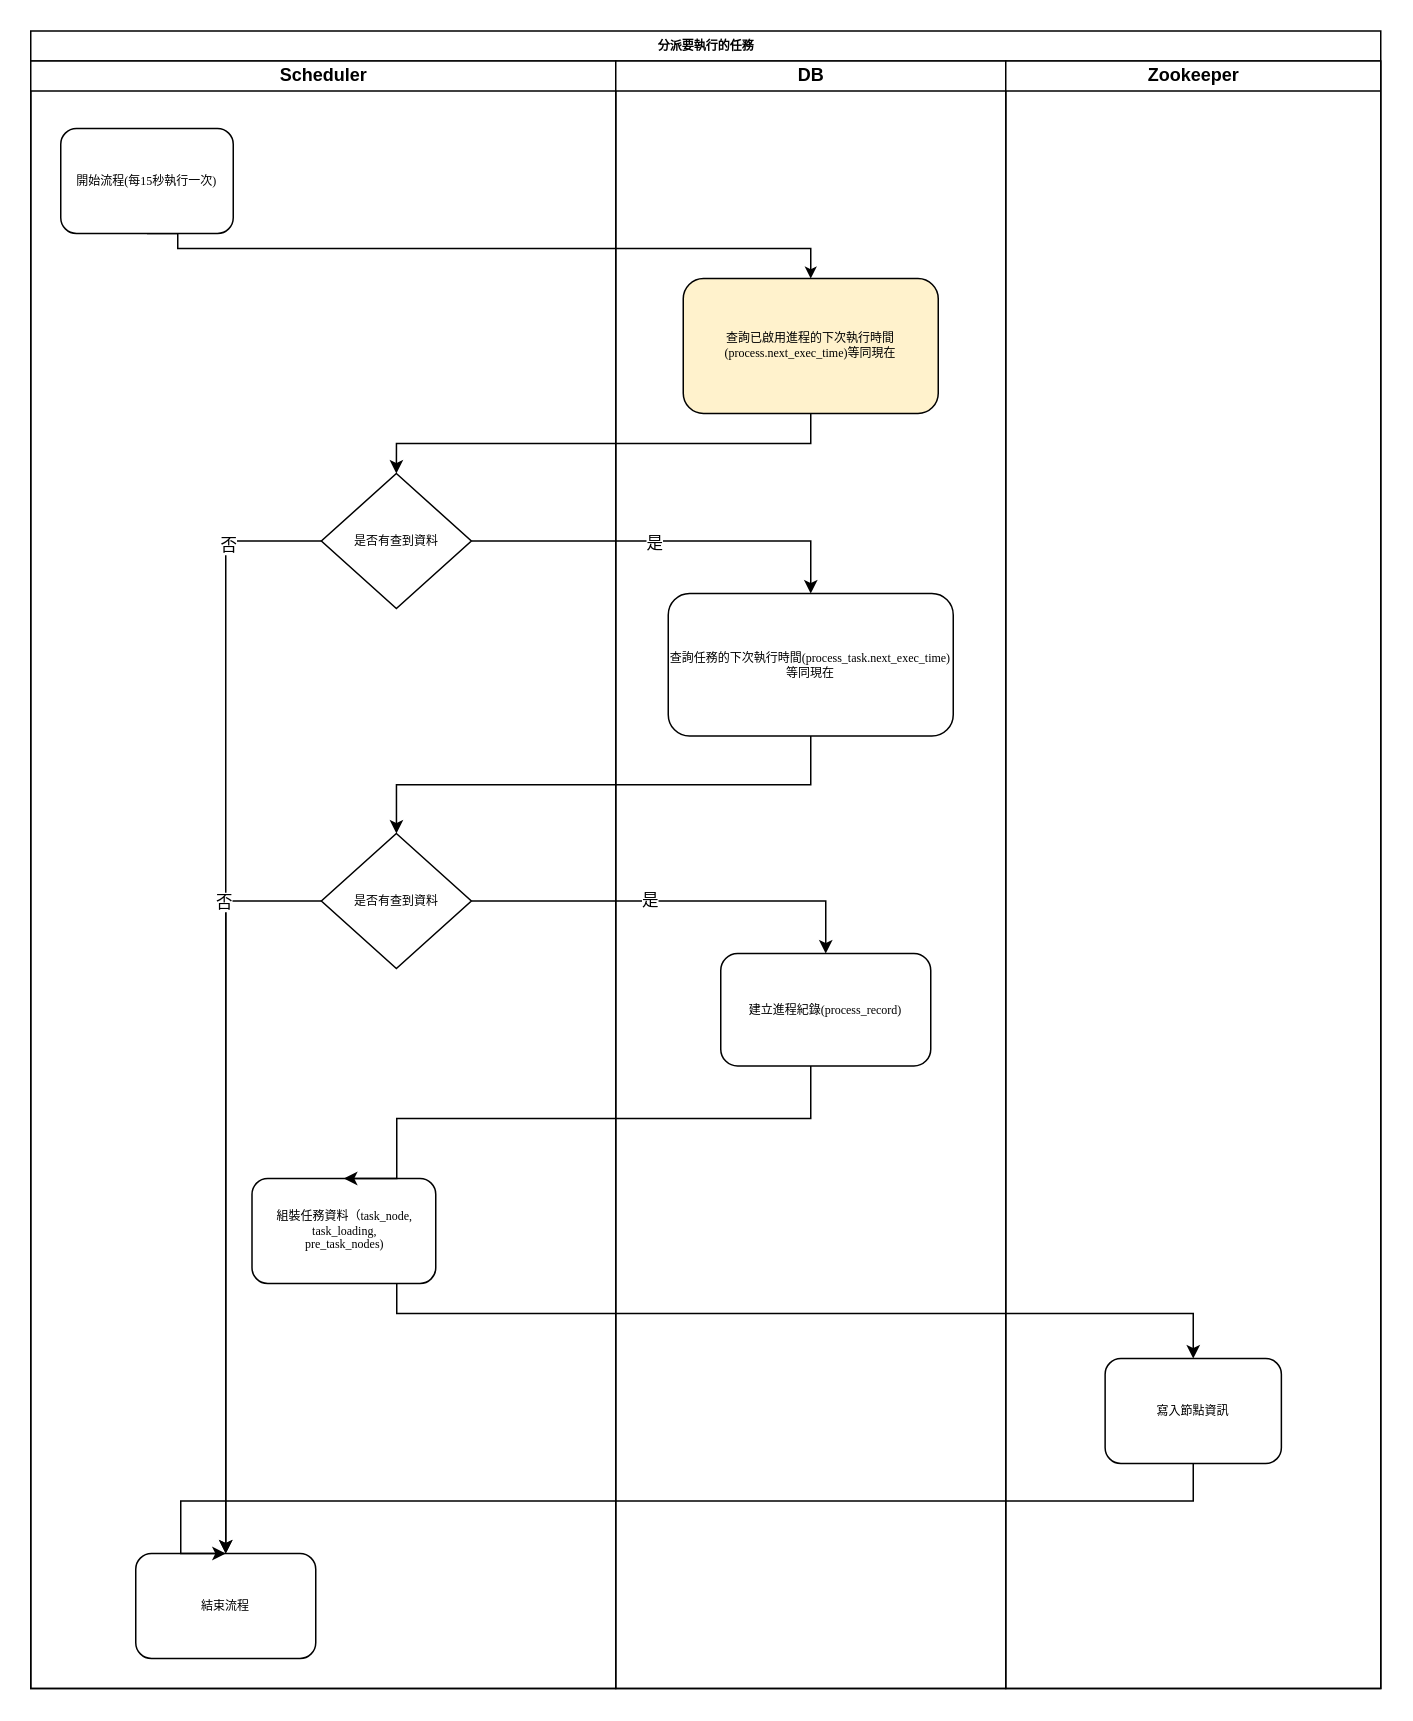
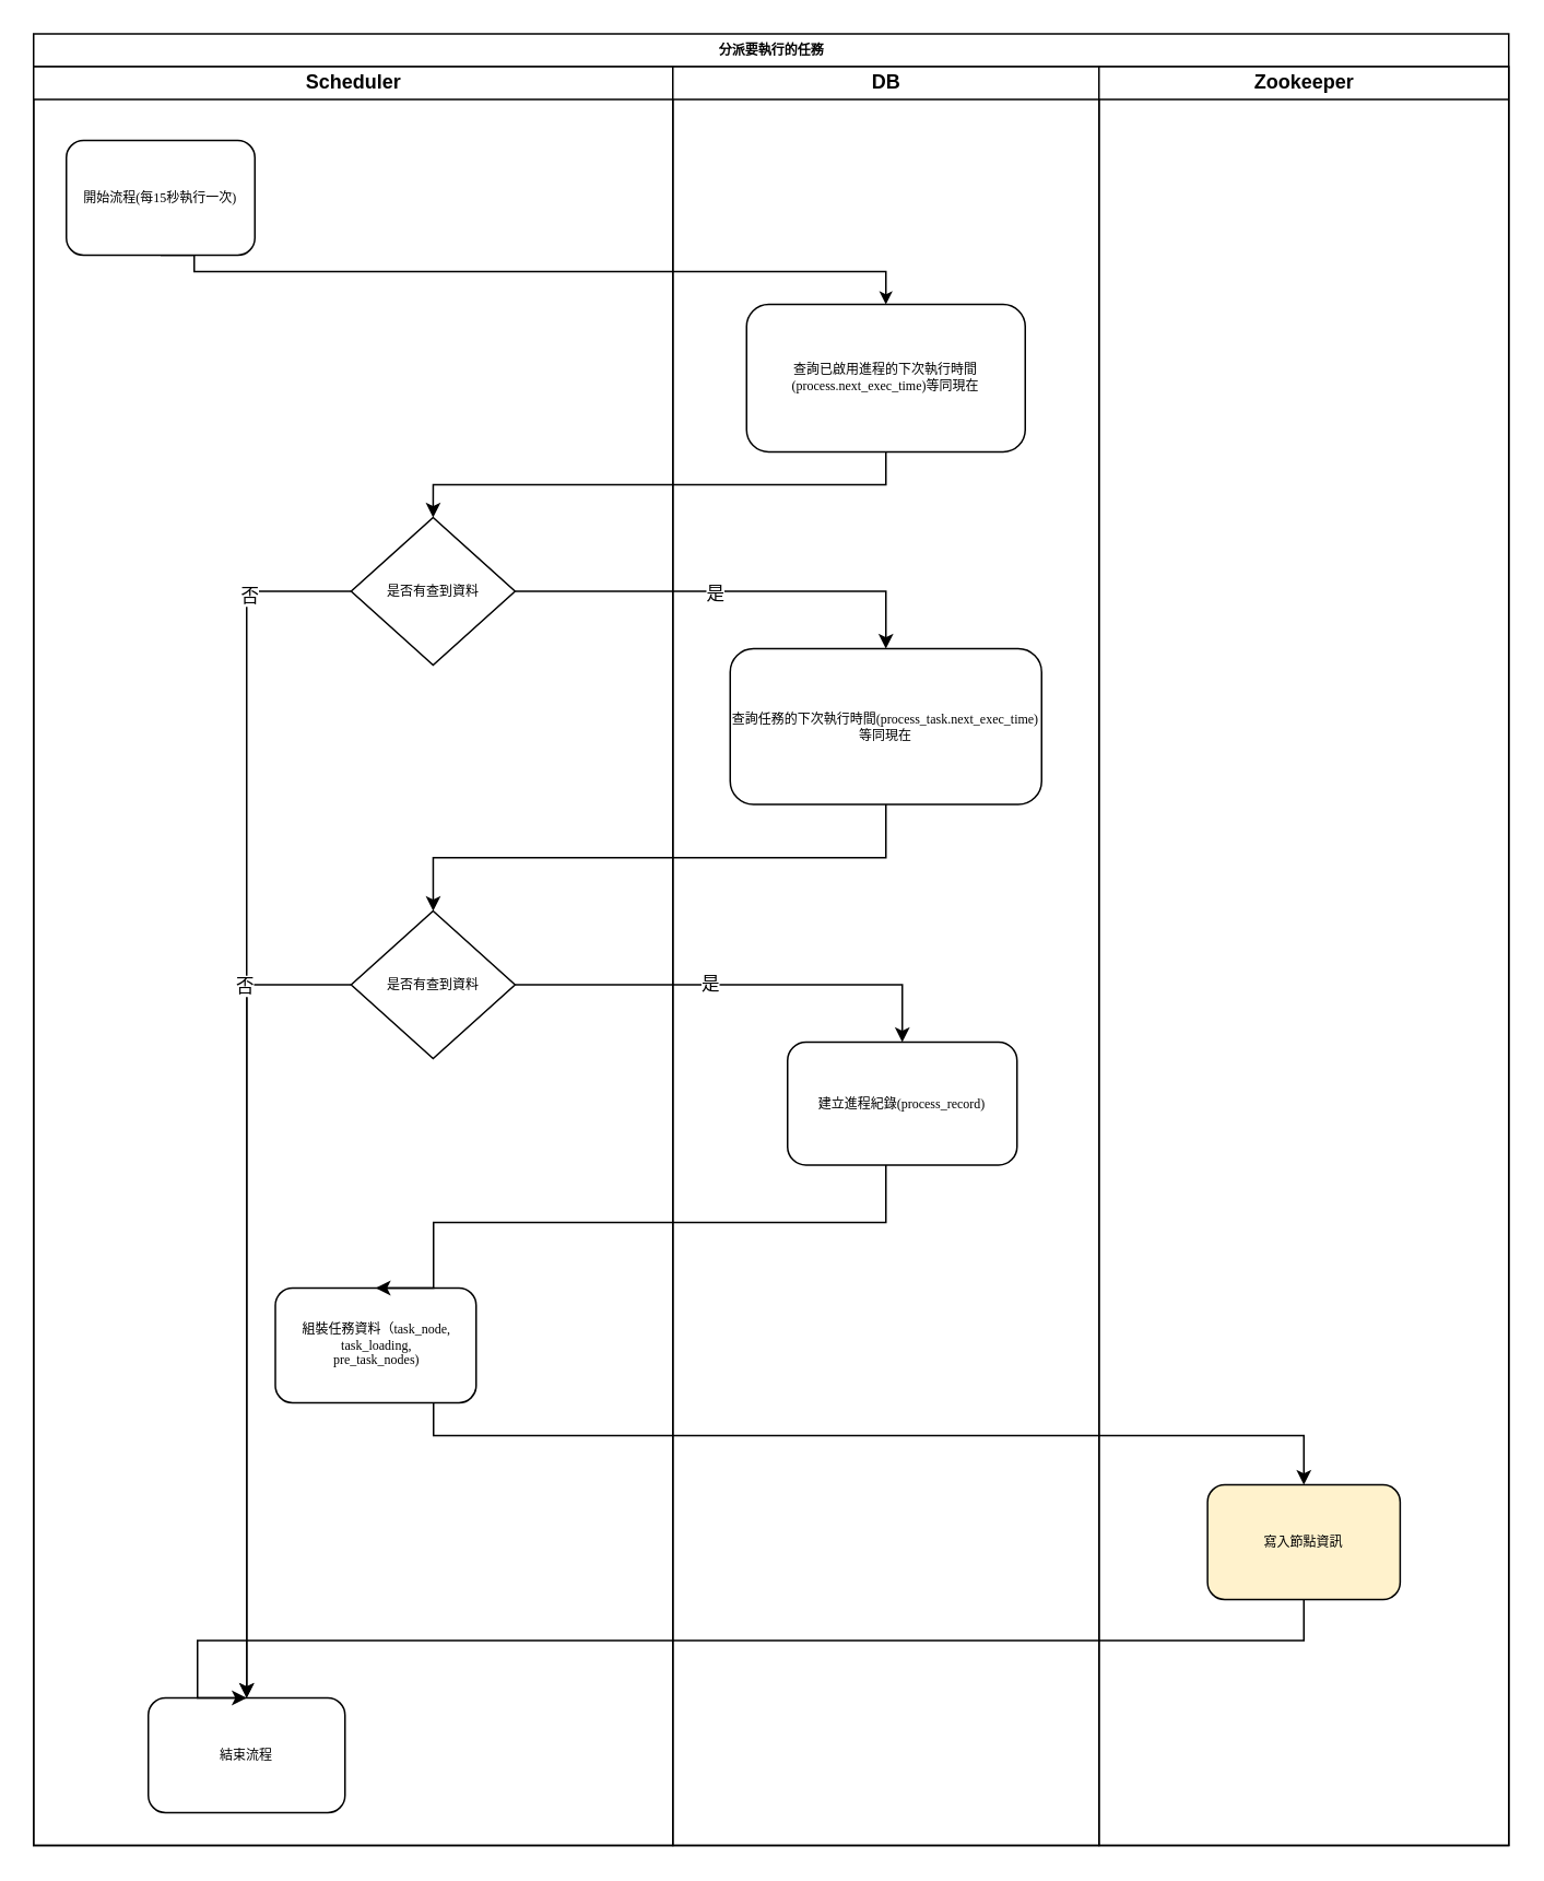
- <mxCell id="23" value="查詢已啟用進程的下次執行時間(process.next_exec_time)等同現在" style="rounded=1;whiteSpace=wrap;html=1;shadow=0;labelBackgroundColor=none;strokeWidth=1;fontFamily=Verdana;fontSize=8;align=center;fillColor=#fff2cc;" parent="22" vertex="1"><mxGeometry x="45" y="145" width="170" height="90" as="geometry" /></mxCell>
+ <mxCell id="23" value="查詢已啟用進程的下次執行時間(process.next_exec_time)等同現在" style="rounded=1;whiteSpace=wrap;html=1;shadow=0;labelBackgroundColor=none;strokeWidth=1;fontFamily=Verdana;fontSize=8;align=center;" parent="22" vertex="1"><mxGeometry x="45" y="145" width="170" height="90" as="geometry" /></mxCell>
- <mxCell id="27" value="寫入節點資訊" style="rounded=1;whiteSpace=wrap;html=1;shadow=0;labelBackgroundColor=none;strokeWidth=1;fontFamily=Verdana;fontSize=8;align=center;" vertex="1" parent="26"><mxGeometry x="66.25" y="865" width="117.5" height="70" as="geometry" /></mxCell>
+ <mxCell id="27" value="寫入節點資訊" style="rounded=1;whiteSpace=wrap;html=1;shadow=0;labelBackgroundColor=none;strokeWidth=1;fontFamily=Verdana;fontSize=8;align=center;fillColor=#fff2cc;" vertex="1" parent="26"><mxGeometry x="66.25" y="865" width="117.5" height="70" as="geometry" /></mxCell>
